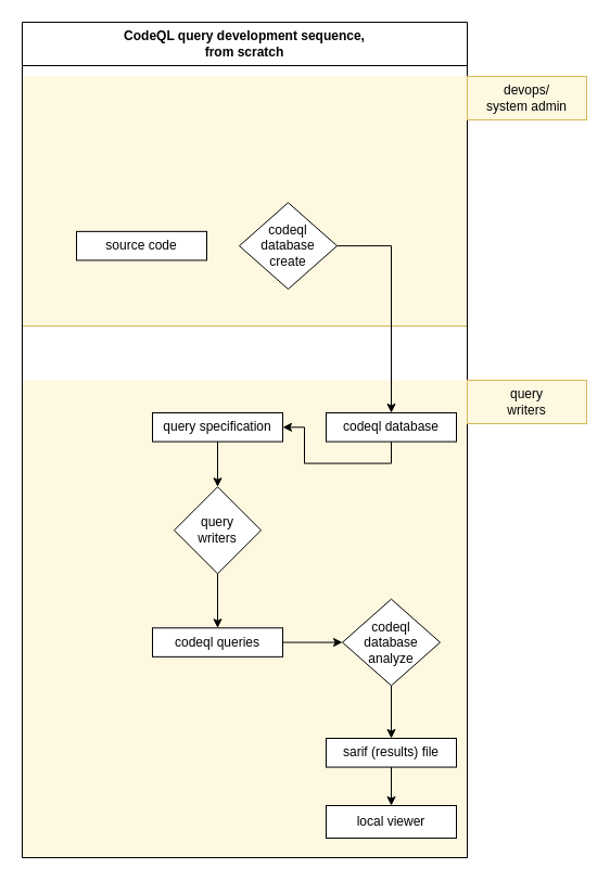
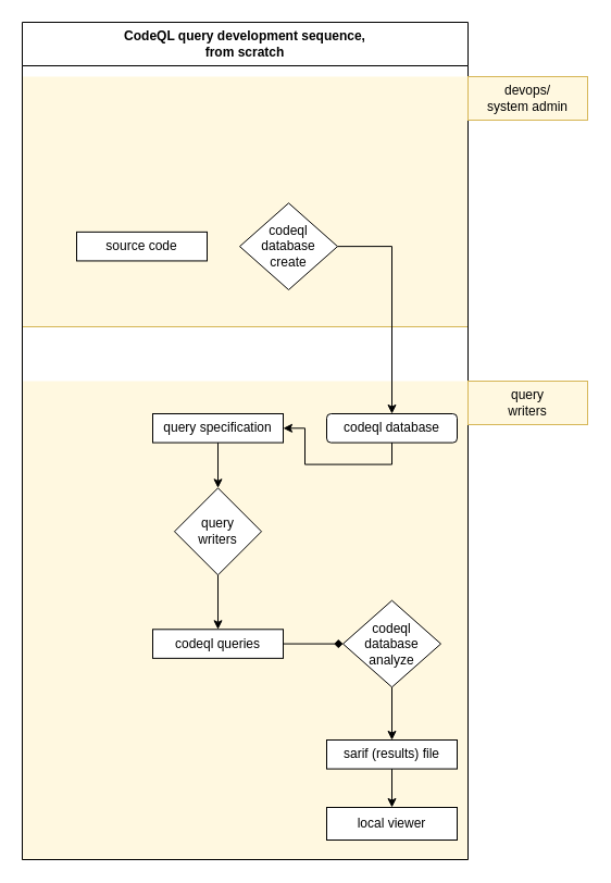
- <mxCell id="7" value="codeql database" style="rounded=0;whiteSpace=wrap;html=1;resizeWidth=0;" parent="4" vertex="1"><mxGeometry x="280.0" y="360.006" width="120" height="26.571" as="geometry" /></mxCell>
+ <mxCell id="7" value="codeql database" style="whiteSpace=wrap;html=1;resizeWidth=0;rounded=1;" parent="4" vertex="1"><mxGeometry x="280.0" y="360.006" width="120" height="26.571" as="geometry" /></mxCell>
- <mxCell id="14" style="edgeStyle=orthogonalEdgeStyle;rounded=0;orthogonalLoop=1;jettySize=auto;html=1;exitX=1;exitY=0.5;exitDx=0;exitDy=0;entryX=0;entryY=0.5;entryDx=0;entryDy=0;" parent="4" source="15" target="17" edge="1"><mxGeometry relative="1" as="geometry" /></mxCell>
+ <mxCell id="14" style="edgeStyle=orthogonalEdgeStyle;rounded=0;orthogonalLoop=1;jettySize=auto;html=1;exitX=1;exitY=0.5;exitDx=0;exitDy=0;entryX=0;entryY=0.5;entryDx=0;entryDy=0;endArrow=diamond;" parent="4" source="15" target="17" edge="1"><mxGeometry relative="1" as="geometry" /></mxCell>
